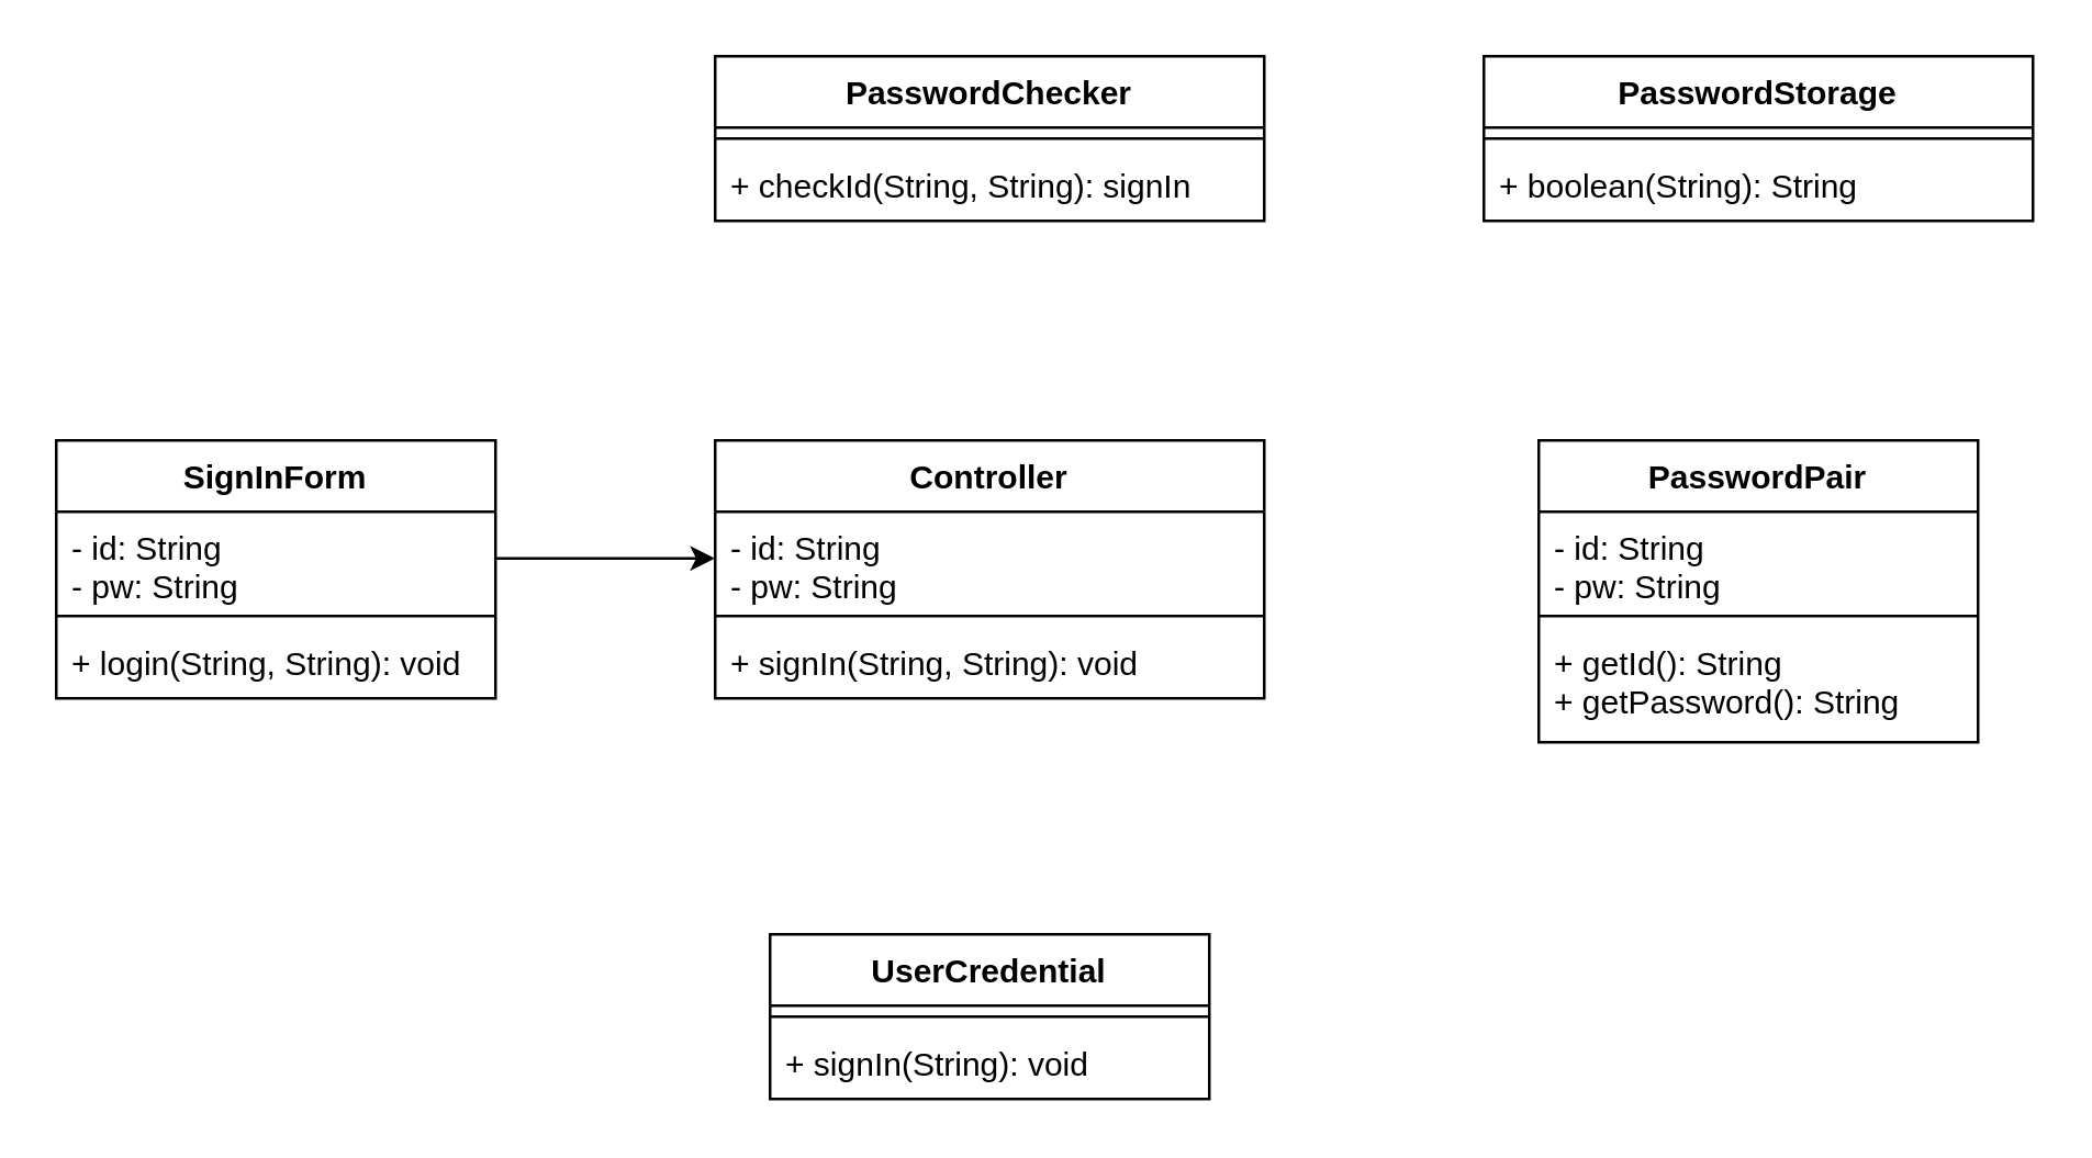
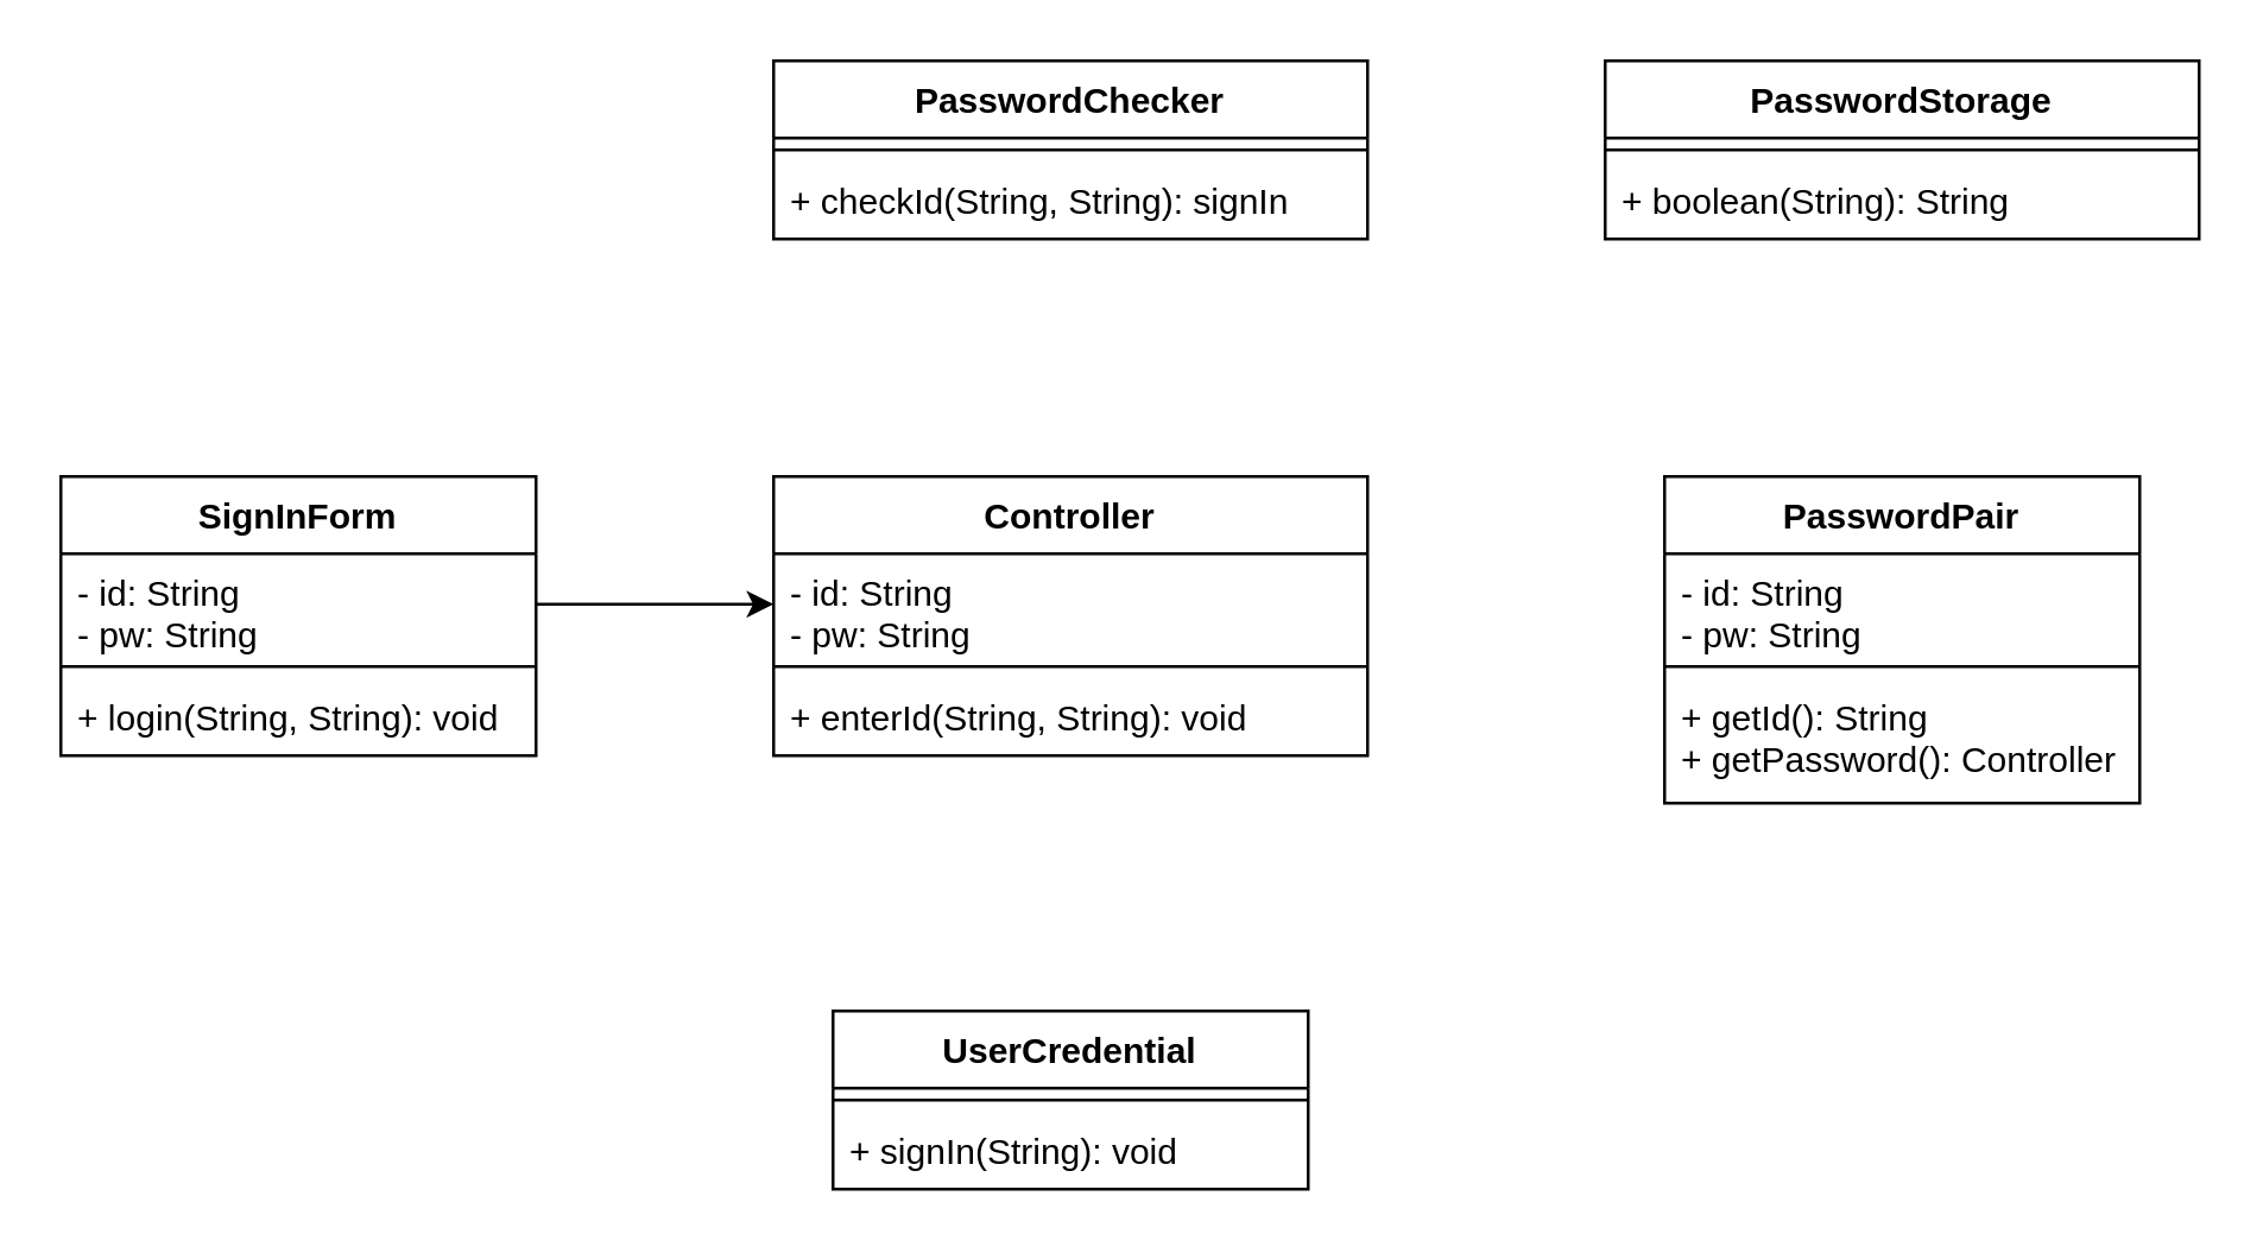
- <mxCell id="9" value="+ signIn(String, String): void" style="text;strokeColor=none;fillColor=none;align=left;verticalAlign=top;spacingLeft=4;spacingRight=4;overflow=hidden;rotatable=0;points=[[0,0.5],[1,0.5]];portConstraint=eastwest;" parent="6" vertex="1"><mxGeometry y="68" width="200" height="26" as="geometry" /></mxCell>
+ <mxCell id="9" value="+ enterId(String, String): void" style="text;strokeColor=none;fillColor=none;align=left;verticalAlign=top;spacingLeft=4;spacingRight=4;overflow=hidden;rotatable=0;points=[[0,0.5],[1,0.5]];portConstraint=eastwest;" parent="6" vertex="1"><mxGeometry y="68" width="200" height="26" as="geometry" /></mxCell>
- <mxCell id="23" value="+ getId(): String&#10;+ getPassword(): String&#10;" style="text;strokeColor=none;fillColor=none;align=left;verticalAlign=top;spacingLeft=4;spacingRight=4;overflow=hidden;rotatable=0;points=[[0,0.5],[1,0.5]];portConstraint=eastwest;" parent="20" vertex="1"><mxGeometry y="68" width="160" height="42" as="geometry" /></mxCell>
+ <mxCell id="23" value="+ getId(): String&#10;+ getPassword(): Controller&#10;" style="text;strokeColor=none;fillColor=none;align=left;verticalAlign=top;spacingLeft=4;spacingRight=4;overflow=hidden;rotatable=0;points=[[0,0.5],[1,0.5]];portConstraint=eastwest;" parent="20" vertex="1"><mxGeometry y="68" width="160" height="42" as="geometry" /></mxCell>
